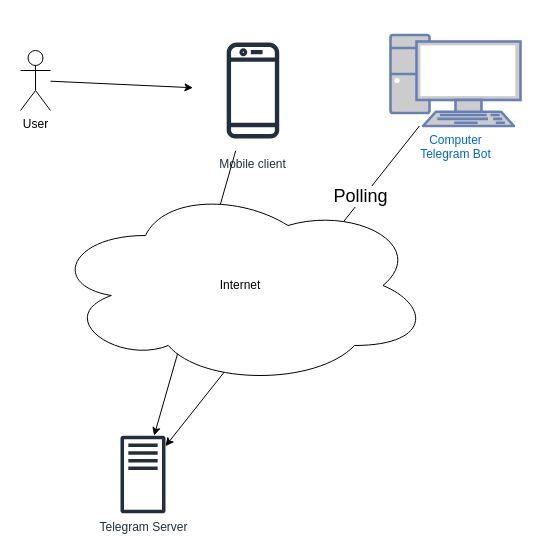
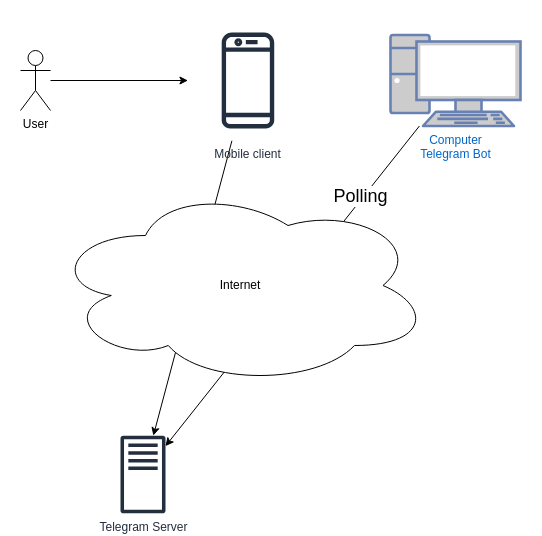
- <mxCell id="9" value="Mobile client" style="sketch=0;outlineConnect=0;fontColor=#232F3E;gradientColor=none;strokeColor=#232F3E;fillColor=#ffffff;dashed=0;verticalLabelPosition=bottom;verticalAlign=top;align=center;html=1;fontSize=12;fontStyle=0;aspect=fixed;shape=mxgraph.aws4.resourceIcon;resIcon=mxgraph.aws4.mobile_client;" vertex="1" parent="1"><mxGeometry x="192.46" y="30" width="120" height="120" as="geometry" /></mxCell>
+ <mxCell id="9" value="Mobile client" style="sketch=0;outlineConnect=0;fontColor=#232F3E;gradientColor=none;strokeColor=#232F3E;fillColor=#ffffff;dashed=0;verticalLabelPosition=bottom;verticalAlign=top;align=center;html=1;fontSize=12;fontStyle=0;aspect=fixed;shape=mxgraph.aws4.resourceIcon;resIcon=mxgraph.aws4.mobile_client;" vertex="1" parent="1"><mxGeometry x="187.46" y="20" width="120" height="120" as="geometry" /></mxCell>
